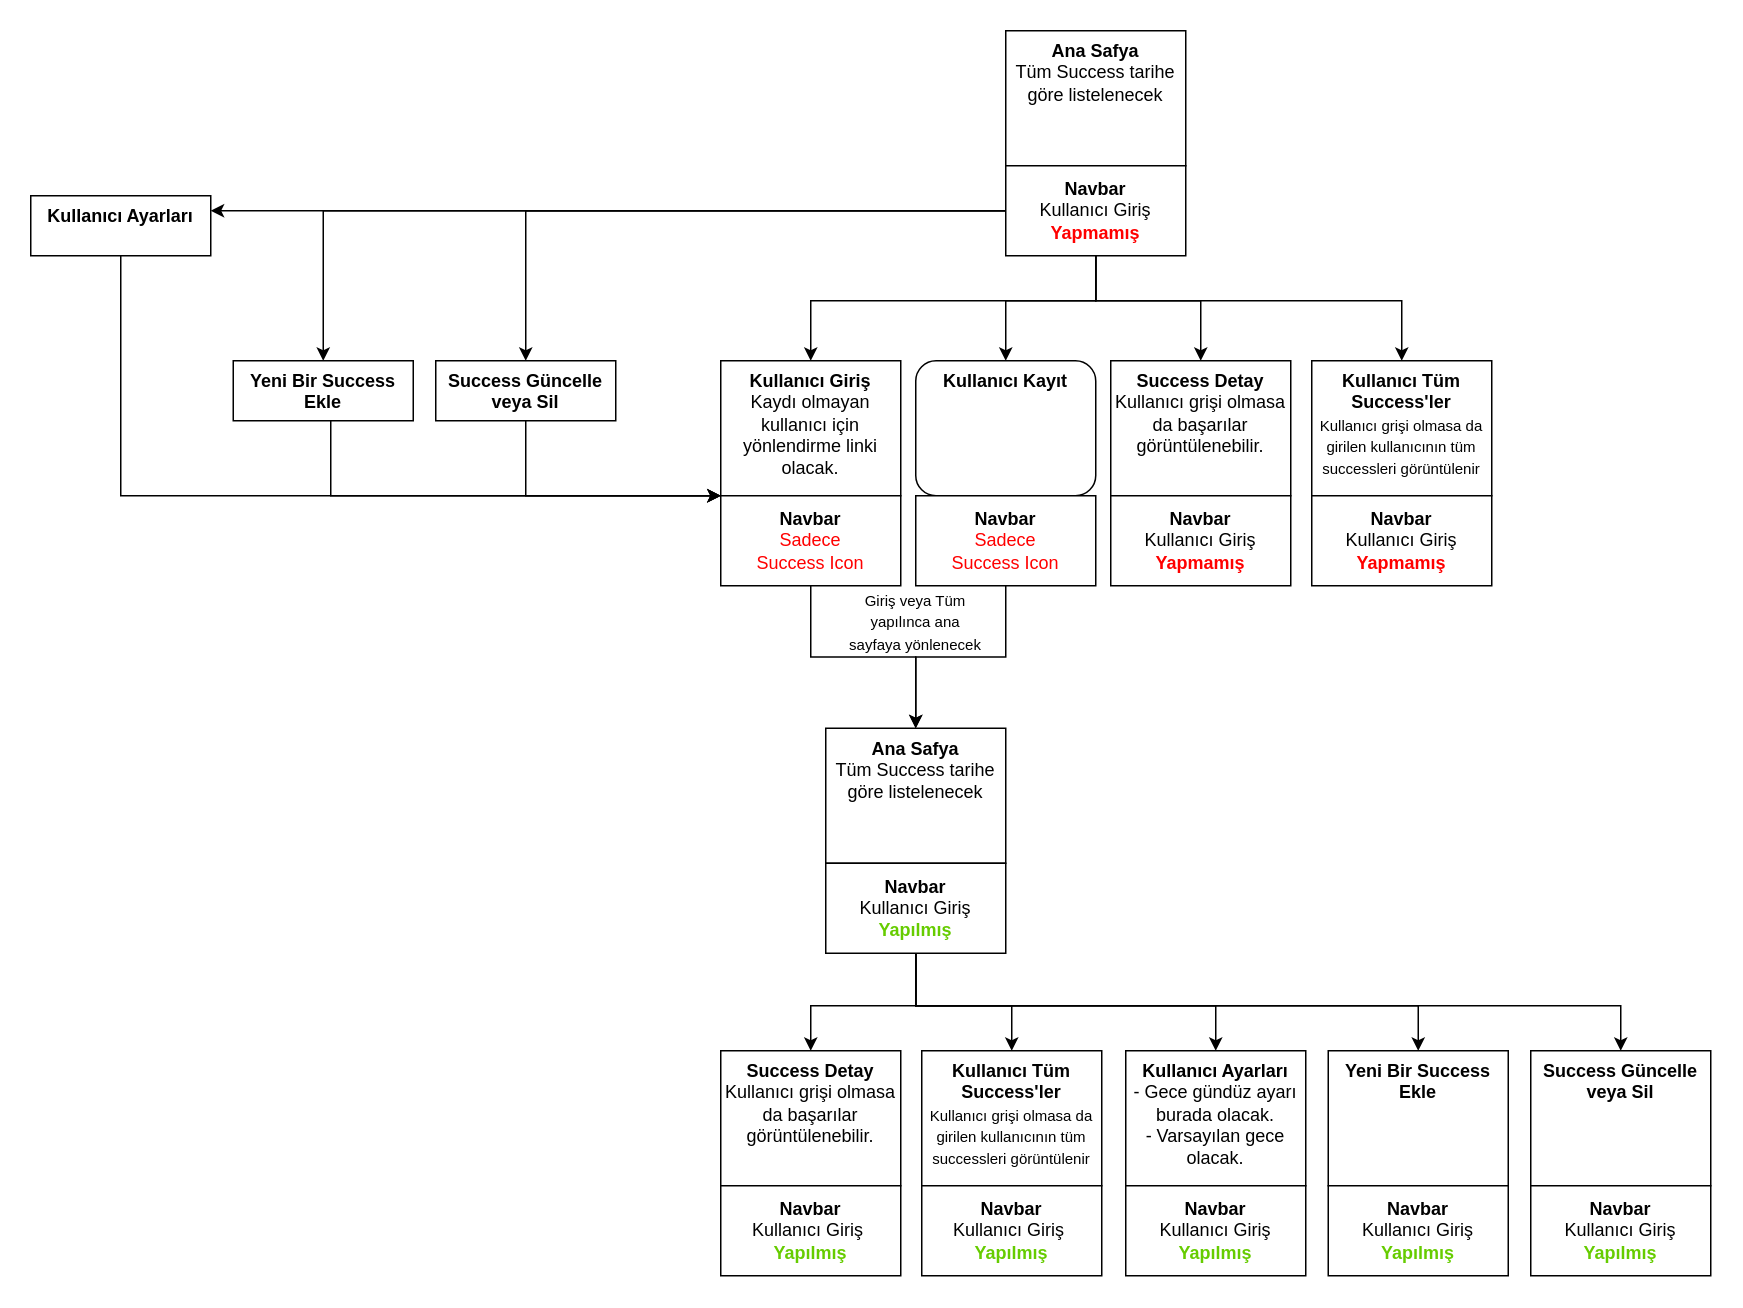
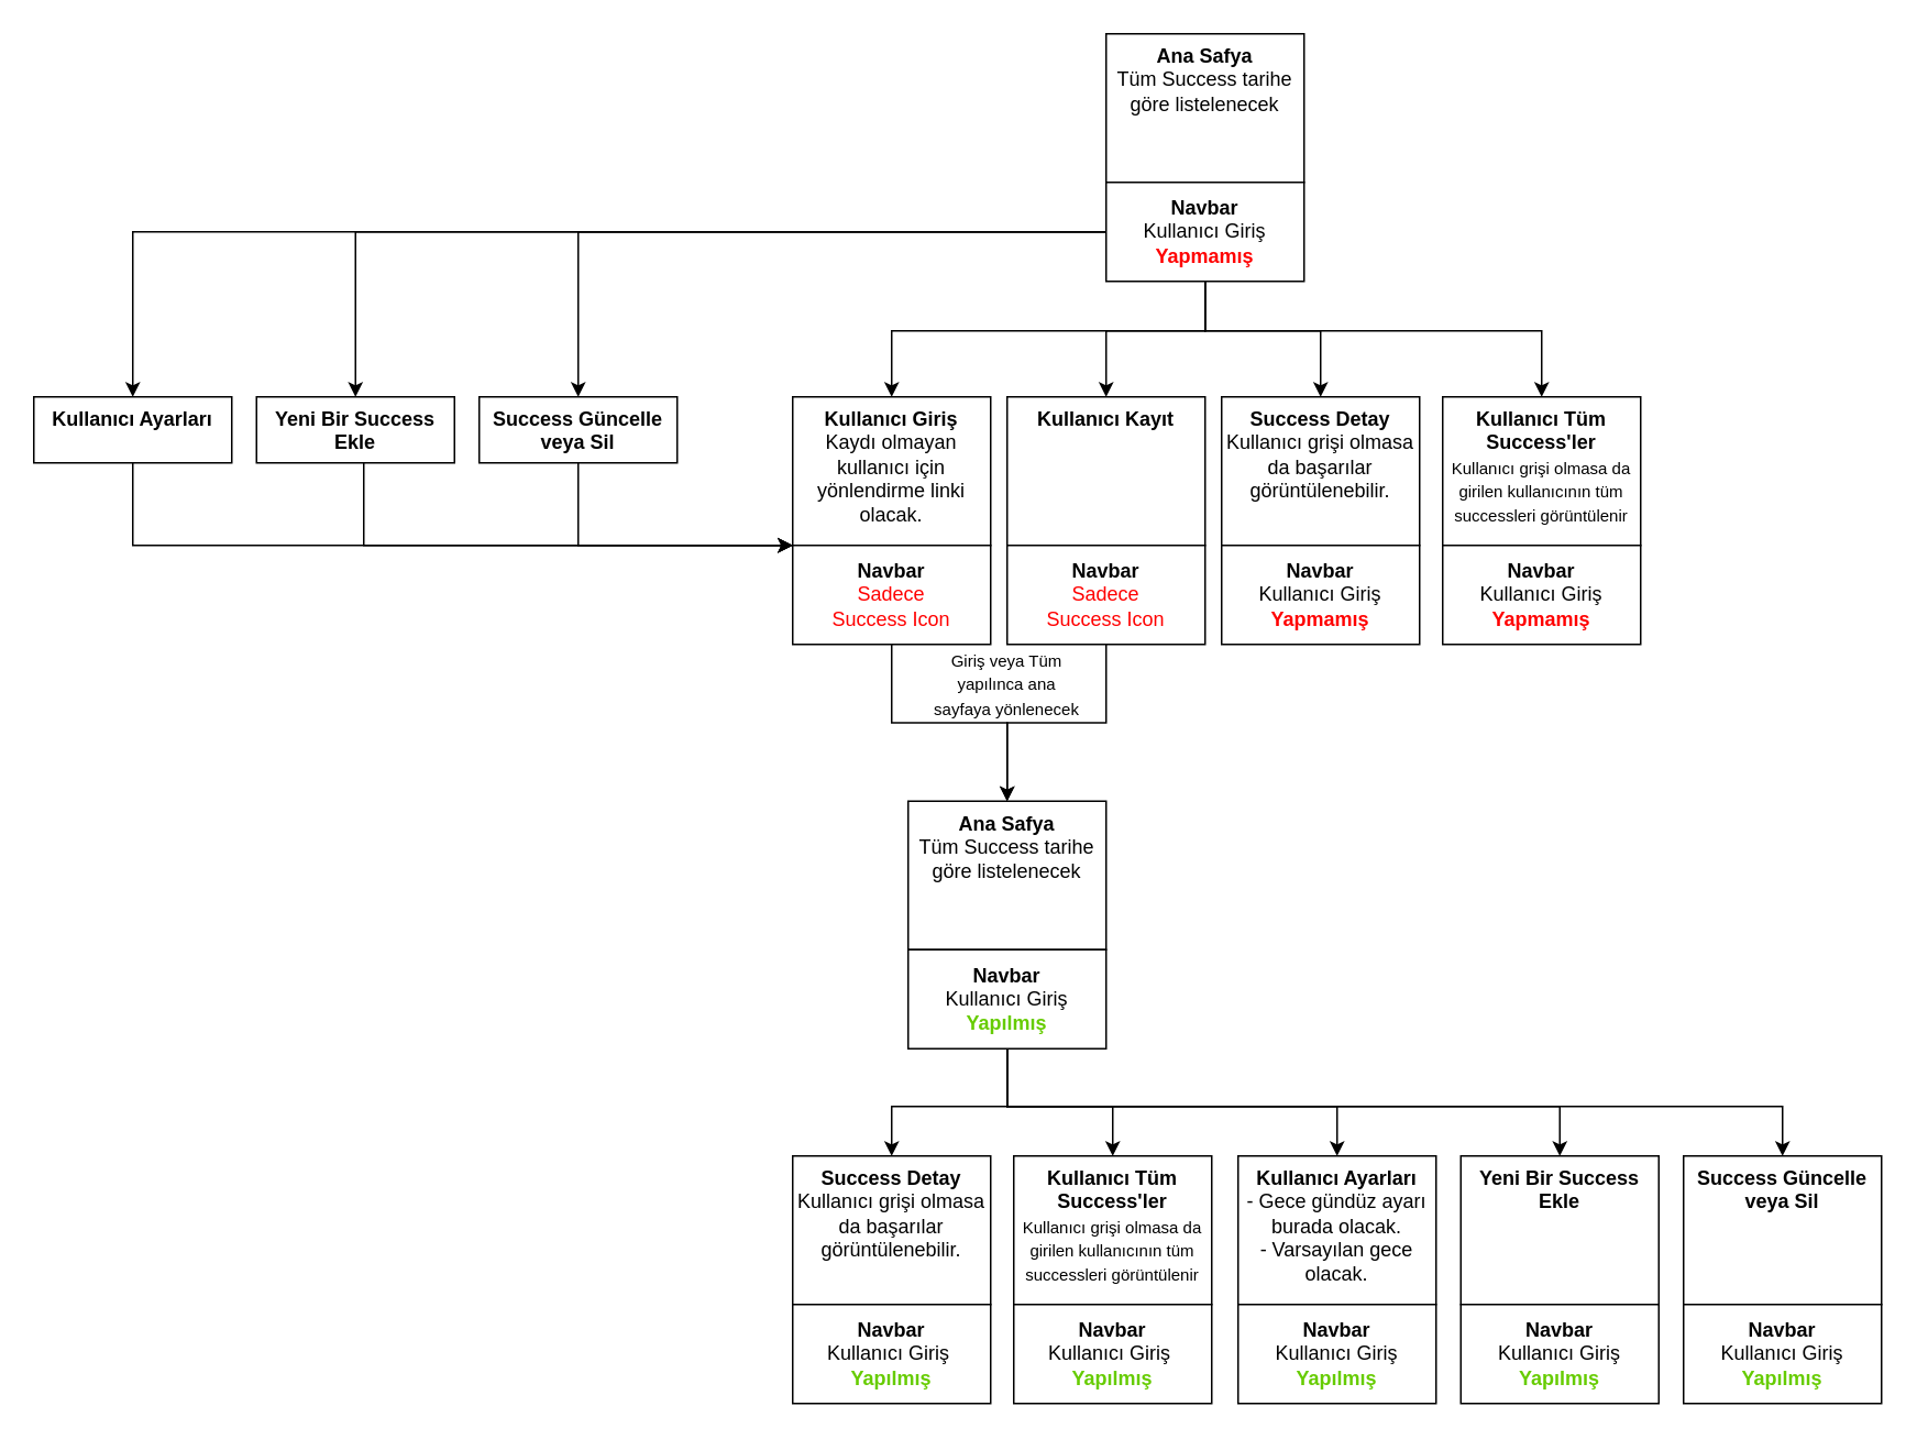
- <mxCell id="49" value="&lt;b style=&quot;border-color: var(--border-color);&quot;&gt;Kullanıcı Ayarları&lt;/b&gt;&lt;br style=&quot;border-color: var(--border-color);&quot;&gt;" style="rounded=0;whiteSpace=wrap;html=1;verticalAlign=top;" vertex="1" parent="1"><mxGeometry x="20" y="130" width="120" height="40" as="geometry" /></mxCell>
+ <mxCell id="49" value="&lt;b style=&quot;border-color: var(--border-color);&quot;&gt;Kullanıcı Ayarları&lt;/b&gt;&lt;br style=&quot;border-color: var(--border-color);&quot;&gt;" style="rounded=0;whiteSpace=wrap;html=1;verticalAlign=top;" vertex="1" parent="1"><mxGeometry x="20" y="240" width="120" height="40" as="geometry" /></mxCell>
- <mxCell id="13" value="&lt;b style=&quot;border-color: var(--border-color);&quot;&gt;Kullanıcı Kayıt&lt;br&gt;&lt;/b&gt;" style="whiteSpace=wrap;html=1;verticalAlign=top;rounded=1;" parent="12" vertex="1"><mxGeometry width="120" height="90" as="geometry" /></mxCell>
+ <mxCell id="13" value="&lt;b style=&quot;border-color: var(--border-color);&quot;&gt;Kullanıcı Kayıt&lt;br&gt;&lt;/b&gt;" style="rounded=0;whiteSpace=wrap;html=1;verticalAlign=top;" parent="12" vertex="1"><mxGeometry width="120" height="90" as="geometry" /></mxCell>
